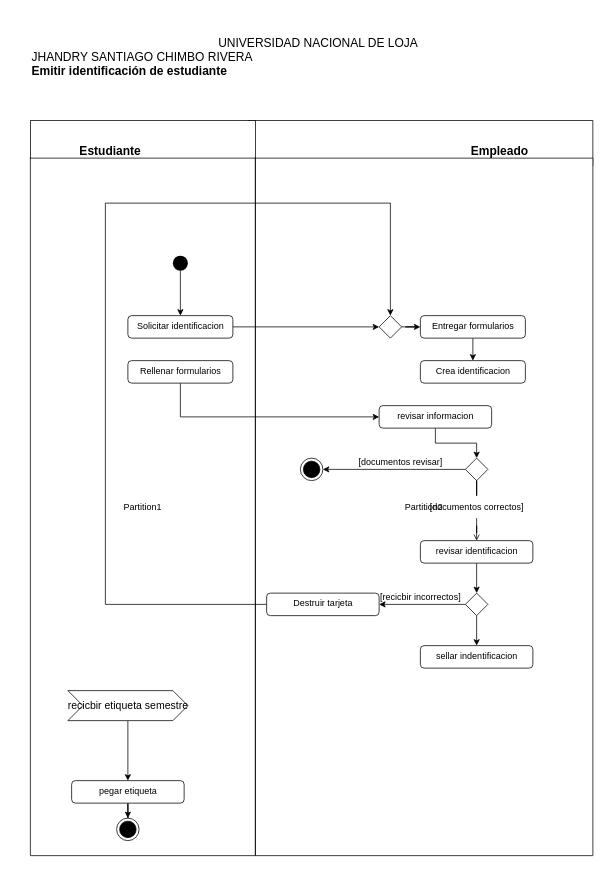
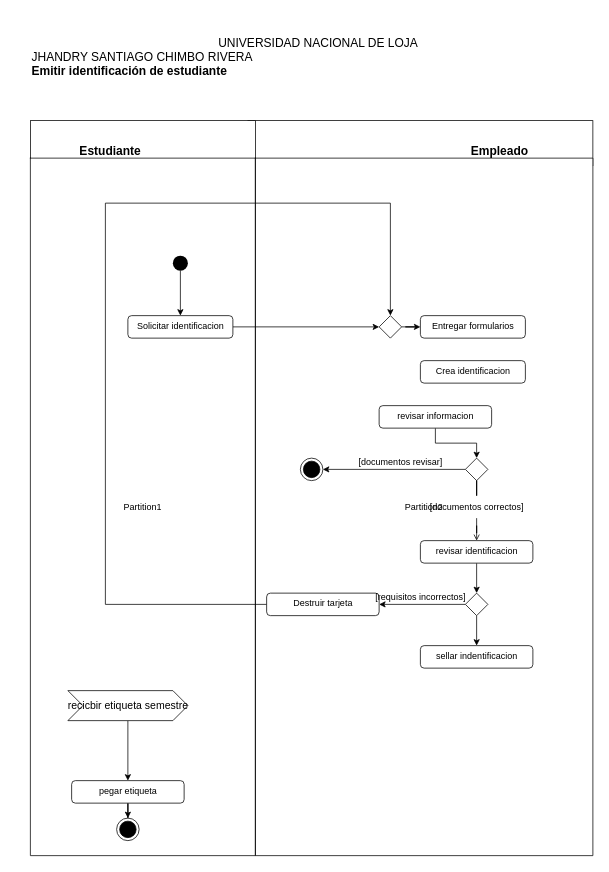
- <mxCell id="14" style="edgeStyle=none;rounded=0;orthogonalLoop=1;jettySize=auto;html=1;entryX=0.5;entryY=0;entryDx=0;entryDy=0;" edge="1" parent="1" source="15" target="25"><mxGeometry relative="1" as="geometry" /></mxCell>
- <mxCell id="17" value="Rellenar formularios" style="html=1;align=center;verticalAlign=top;rounded=1;absoluteArcSize=1;arcSize=10;dashed=0;" vertex="1" parent="1"><mxGeometry x="170" y="480" width="140" height="30" as="geometry" /></mxCell>
- <mxCell id="16" style="edgeStyle=orthogonalEdgeStyle;rounded=0;orthogonalLoop=1;jettySize=auto;html=1;entryX=0;entryY=0.5;entryDx=0;entryDy=0;" edge="1" parent="1" source="17" target="19"><mxGeometry relative="1" as="geometry"><Array as="points"><mxPoint x="240" y="555" /></Array></mxGeometry></mxCell>
- <mxCell id="36" value="[recicbir incorrectos]" style="text;html=1;align=center;verticalAlign=middle;resizable=0;points=[];autosize=1;strokeColor=none;fillColor=none;" vertex="1" parent="1"><mxGeometry x="490" y="780" width="140" height="30" as="geometry" /></mxCell>
+ <mxCell id="36" value="[requisitos incorrectos]" style="text;html=1;align=center;verticalAlign=middle;resizable=0;points=[];autosize=1;strokeColor=none;fillColor=none;" vertex="1" parent="1"><mxGeometry x="490" y="780" width="140" height="30" as="geometry" /></mxCell>
